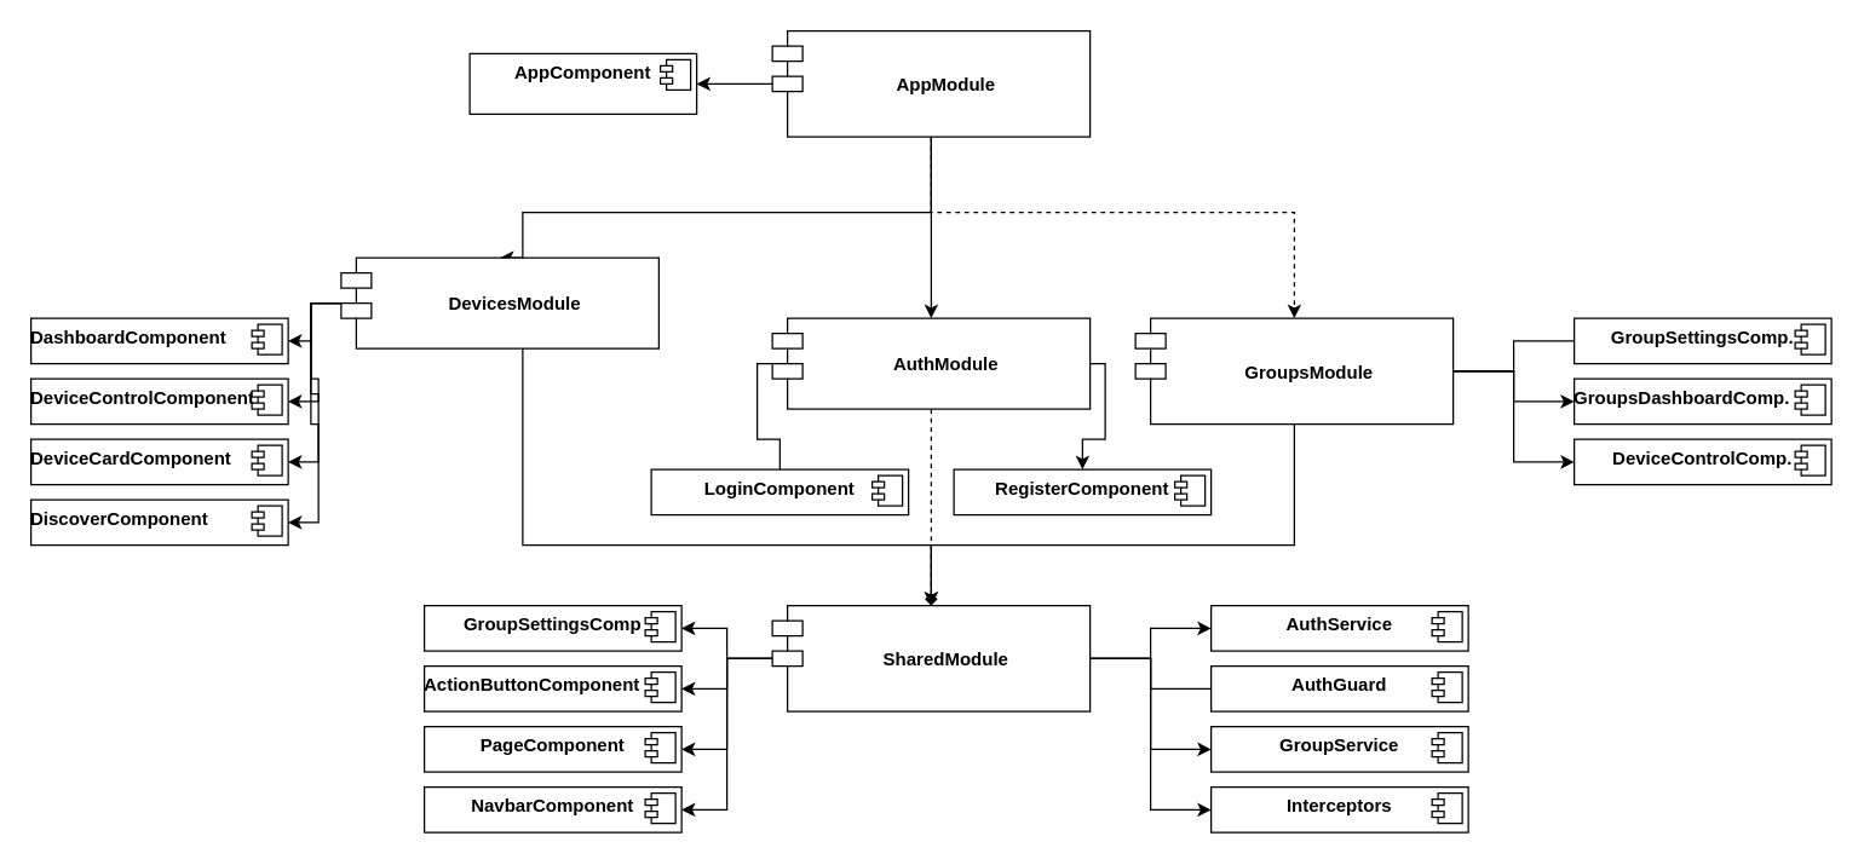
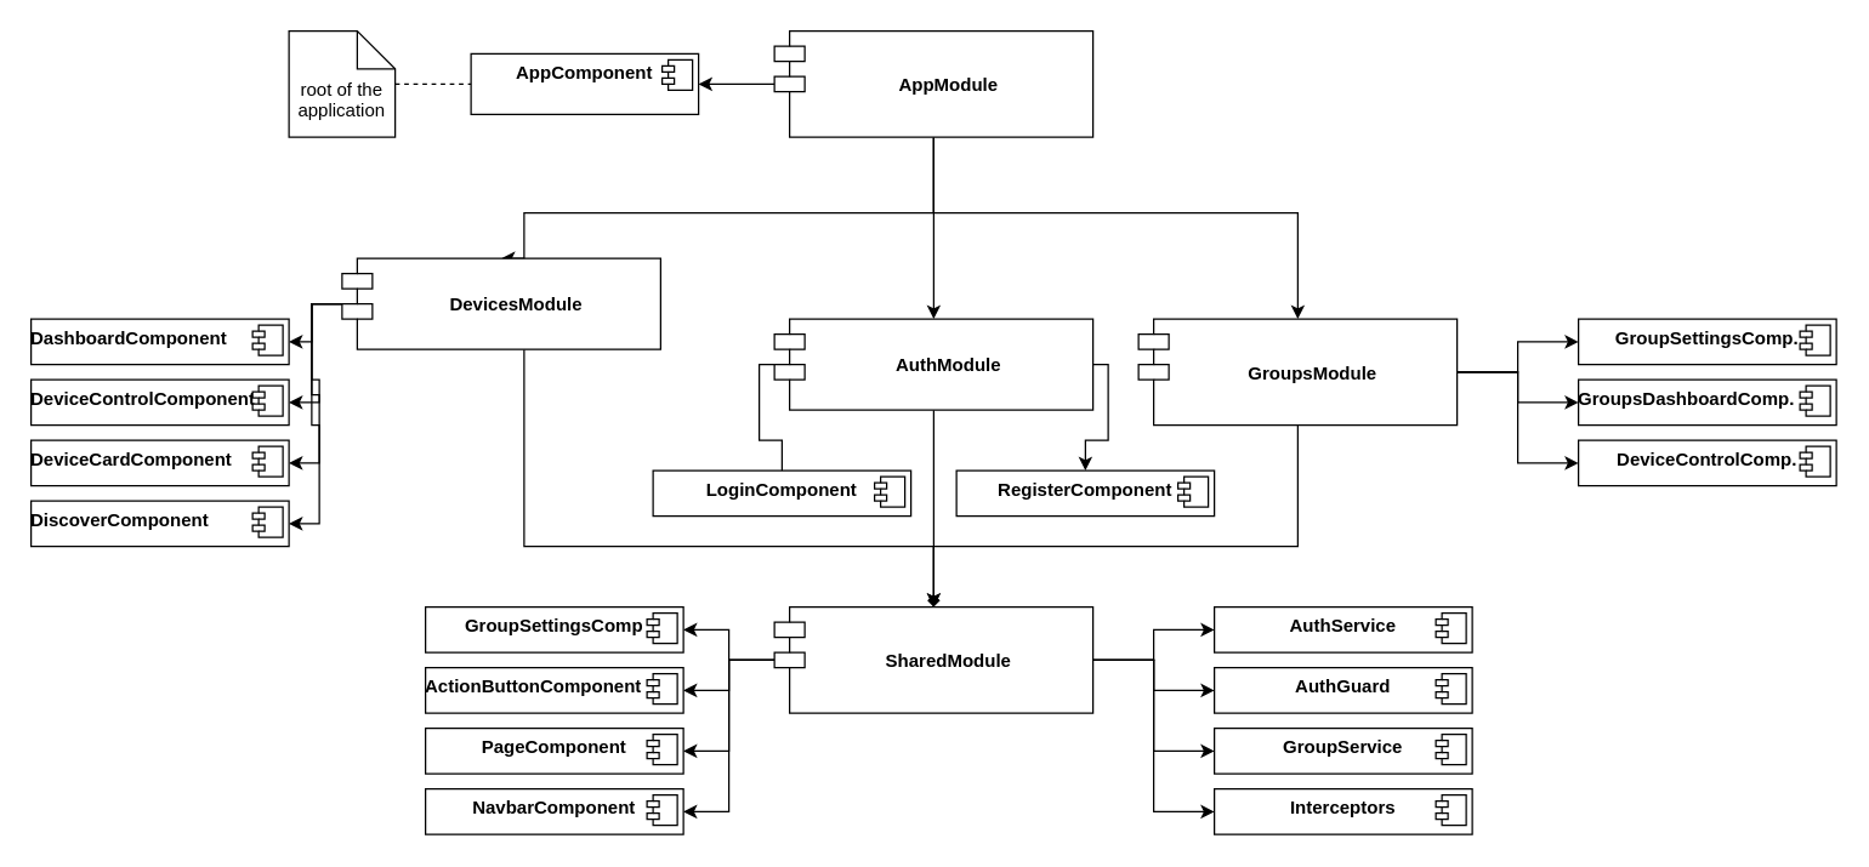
+ <mxCell id="10" value="root of the application" style="shape=note2;boundedLbl=1;whiteSpace=wrap;html=1;size=25;verticalAlign=top;align=center;" vertex="1" parent="1"><mxGeometry x="190" y="20" width="70" height="70" as="geometry" /></mxCell>
+ <mxCell id="9" style="edgeStyle=orthogonalEdgeStyle;rounded=0;orthogonalLoop=1;jettySize=auto;html=1;endArrow=none;endFill=0;dashed=1;entryX=0;entryY=0.5;entryDx=0;entryDy=0;" edge="1" parent="1" source="10" target="7"><mxGeometry relative="1" as="geometry"><mxPoint x="300" y="50" as="targetPoint" /></mxGeometry></mxCell>
- <mxCell id="5" style="edgeStyle=orthogonalEdgeStyle;rounded=0;orthogonalLoop=1;jettySize=auto;html=1;entryX=0.5;entryY=0;entryDx=0;entryDy=0;dashed=1;" edge="1" parent="1" source="6" target="62"><mxGeometry relative="1" as="geometry"><Array as="points"><mxPoint x="615" y="140" /><mxPoint x="855" y="140" /></Array></mxGeometry></mxCell>
+ <mxCell id="5" style="edgeStyle=orthogonalEdgeStyle;rounded=0;orthogonalLoop=1;jettySize=auto;html=1;entryX=0.5;entryY=0;entryDx=0;entryDy=0;" edge="1" parent="1" source="6" target="62"><mxGeometry relative="1" as="geometry"><Array as="points"><mxPoint x="615" y="140" /><mxPoint x="855" y="140" /></Array></mxGeometry></mxCell>
- <mxCell id="58" style="edgeStyle=orthogonalEdgeStyle;rounded=0;orthogonalLoop=1;jettySize=auto;html=1;entryX=0;entryY=0.5;entryDx=0;entryDy=0;endArrow=none;" edge="1" parent="1" source="62" target="63"><mxGeometry relative="1" as="geometry" /></mxCell>
+ <mxCell id="58" style="edgeStyle=orthogonalEdgeStyle;rounded=0;orthogonalLoop=1;jettySize=auto;html=1;entryX=0;entryY=0.5;entryDx=0;entryDy=0;" edge="1" parent="1" source="62" target="63"><mxGeometry relative="1" as="geometry" /></mxCell>
- <mxCell id="38" style="edgeStyle=orthogonalEdgeStyle;rounded=0;orthogonalLoop=1;jettySize=auto;html=1;dashed=1;" edge="1" parent="1" source="39" target="19"><mxGeometry relative="1" as="geometry" /></mxCell>
+ <mxCell id="38" style="edgeStyle=orthogonalEdgeStyle;rounded=0;orthogonalLoop=1;jettySize=auto;html=1;" edge="1" parent="1" source="39" target="19"><mxGeometry relative="1" as="geometry" /></mxCell>
- <mxCell id="16" style="edgeStyle=orthogonalEdgeStyle;rounded=0;orthogonalLoop=1;jettySize=auto;html=1;entryX=0;entryY=0.5;entryDx=0;entryDy=0;endArrow=none;" edge="1" parent="1" source="19" target="30"><mxGeometry relative="1" as="geometry" /></mxCell>
+ <mxCell id="16" style="edgeStyle=orthogonalEdgeStyle;rounded=0;orthogonalLoop=1;jettySize=auto;html=1;entryX=0;entryY=0.5;entryDx=0;entryDy=0;" edge="1" parent="1" source="19" target="30"><mxGeometry relative="1" as="geometry" /></mxCell>
